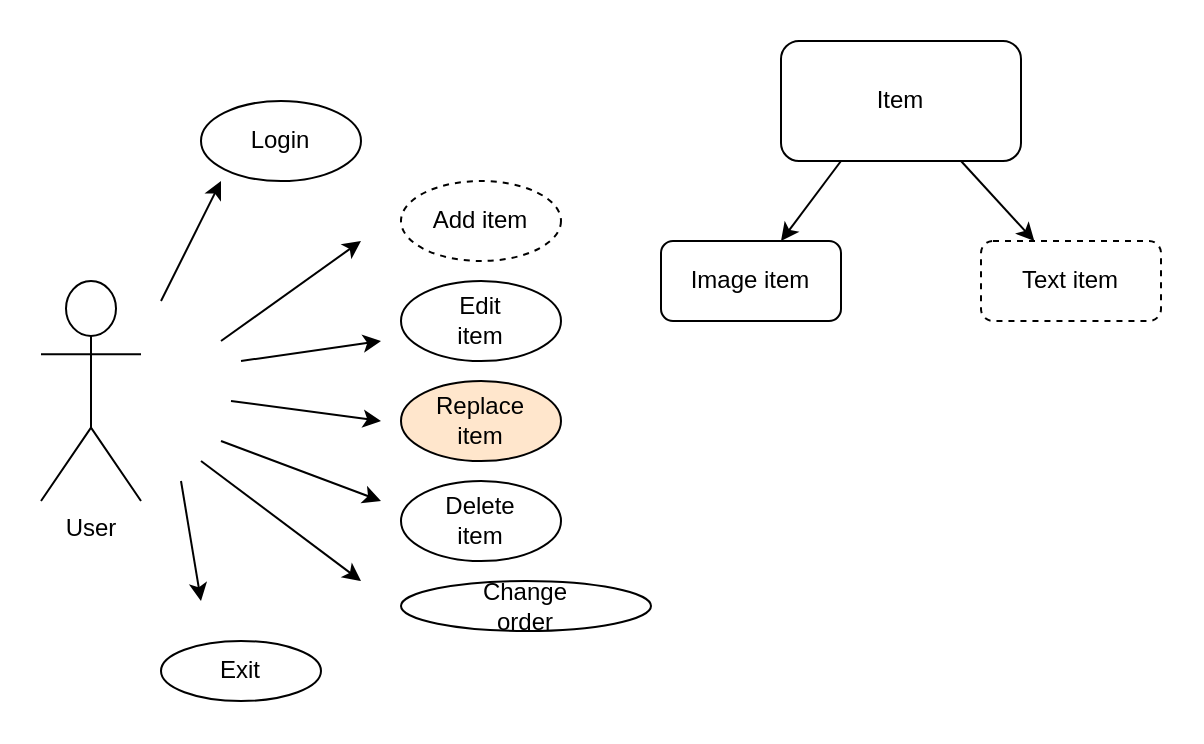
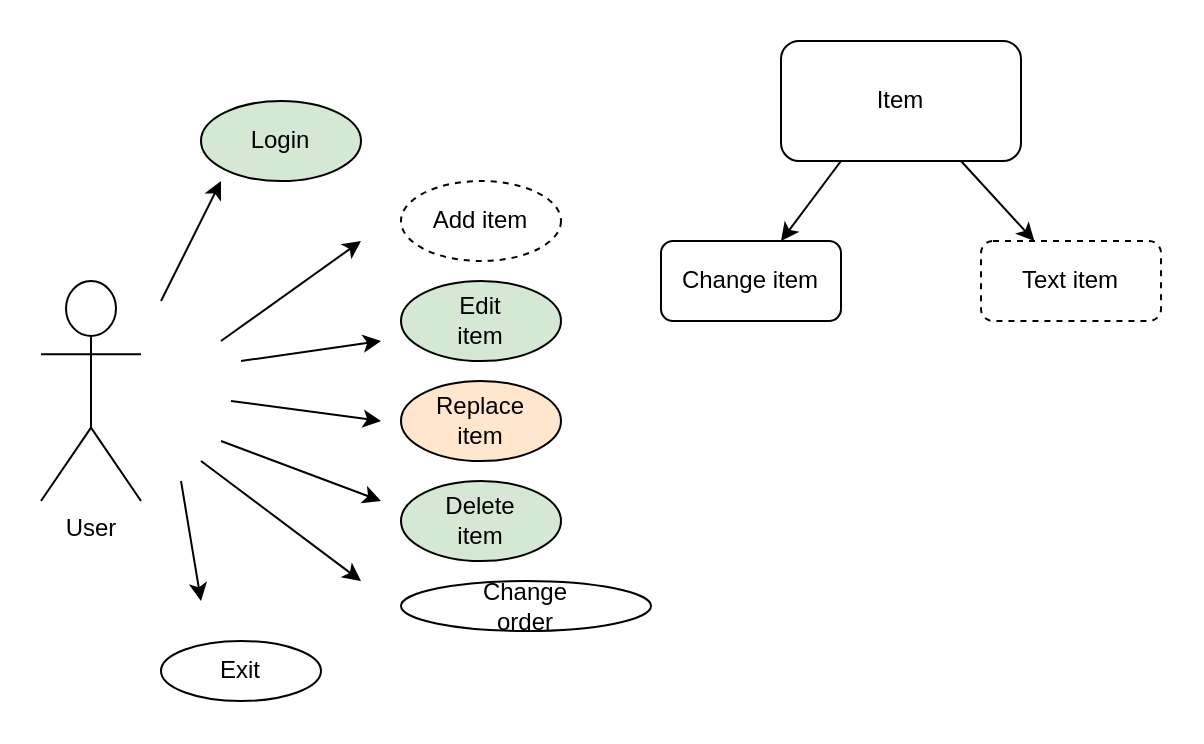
- <mxCell id="3" value="Login" style="ellipse;whiteSpace=wrap;html=1;" parent="1" vertex="1"><mxGeometry x="100" y="50" width="80" height="40" as="geometry" /></mxCell>
+ <mxCell id="3" value="Login" style="ellipse;whiteSpace=wrap;html=1;fillColor=#d5e8d4;" parent="1" vertex="1"><mxGeometry x="100" y="50" width="80" height="40" as="geometry" /></mxCell>
- <mxCell id="17" value="&lt;div&gt;Image item&lt;/div&gt;" style="rounded=1;whiteSpace=wrap;html=1;" vertex="1" parent="1"><mxGeometry x="330" y="120" width="90" height="40" as="geometry" /></mxCell>
+ <mxCell id="17" value="&lt;div&gt;Change item&lt;/div&gt;" style="rounded=1;whiteSpace=wrap;html=1;" vertex="1" parent="1"><mxGeometry x="330" y="120" width="90" height="40" as="geometry" /></mxCell>
- <mxCell id="11" value="&lt;div&gt;Edit&lt;/div&gt;&lt;div&gt; item&lt;/div&gt;" style="ellipse;whiteSpace=wrap;html=1;" parent="1" vertex="1"><mxGeometry x="200" y="140" width="80" height="40" as="geometry" /></mxCell>
+ <mxCell id="11" value="&lt;div&gt;Edit&lt;/div&gt;&lt;div&gt; item&lt;/div&gt;" style="ellipse;whiteSpace=wrap;html=1;fillColor=#d5e8d4;" parent="1" vertex="1"><mxGeometry x="200" y="140" width="80" height="40" as="geometry" /></mxCell>
- <mxCell id="13" value="&lt;div&gt;Delete&lt;br&gt;&lt;/div&gt;&lt;div&gt; item&lt;/div&gt;" style="ellipse;whiteSpace=wrap;html=1;" parent="1" vertex="1"><mxGeometry x="200" y="240" width="80" height="40" as="geometry" /></mxCell>
+ <mxCell id="13" value="&lt;div&gt;Delete&lt;br&gt;&lt;/div&gt;&lt;div&gt; item&lt;/div&gt;" style="ellipse;whiteSpace=wrap;html=1;fillColor=#d5e8d4;" parent="1" vertex="1"><mxGeometry x="200" y="240" width="80" height="40" as="geometry" /></mxCell>
